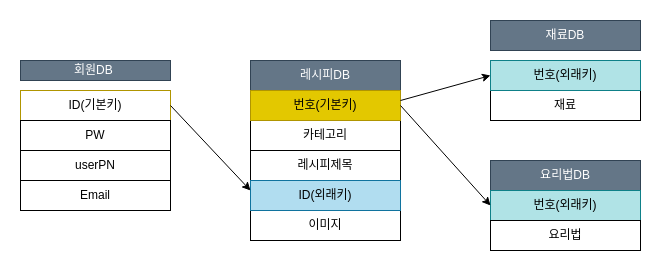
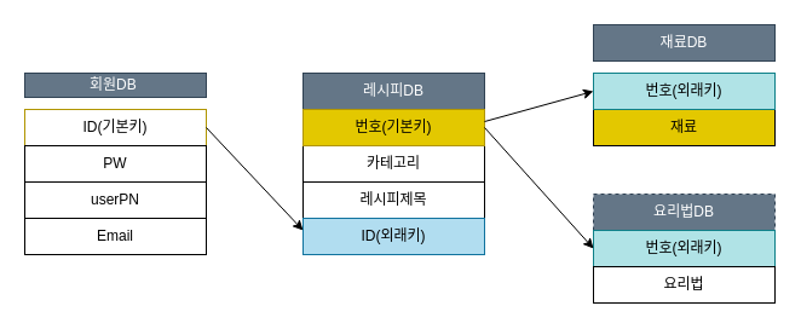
- <mxCell id="11" value="재료" style="rounded=0;whiteSpace=wrap;html=1;" vertex="1" parent="1"><mxGeometry x="490" y="90" width="150" height="30" as="geometry" /></mxCell>
+ <mxCell id="11" value="재료" style="rounded=0;whiteSpace=wrap;html=1;fillColor=#e3c800;" vertex="1" parent="1"><mxGeometry x="490" y="90" width="150" height="30" as="geometry" /></mxCell>
- <mxCell id="14" value="요리법DB" style="rounded=0;whiteSpace=wrap;html=1;fillColor=#647687;fontColor=#ffffff;strokeColor=#314354;" vertex="1" parent="1"><mxGeometry x="490" y="160" width="150" height="30" as="geometry" /></mxCell>
+ <mxCell id="14" value="요리법DB" style="rounded=0;whiteSpace=wrap;html=1;fillColor=#647687;fontColor=#ffffff;strokeColor=#314354;dashed=1;" vertex="1" parent="1"><mxGeometry x="490" y="160" width="150" height="30" as="geometry" /></mxCell>
- <mxCell id="10" value="이미지" style="rounded=0;whiteSpace=wrap;html=1;" vertex="1" parent="1"><mxGeometry x="250" y="210" width="150" height="30" as="geometry" /></mxCell>
